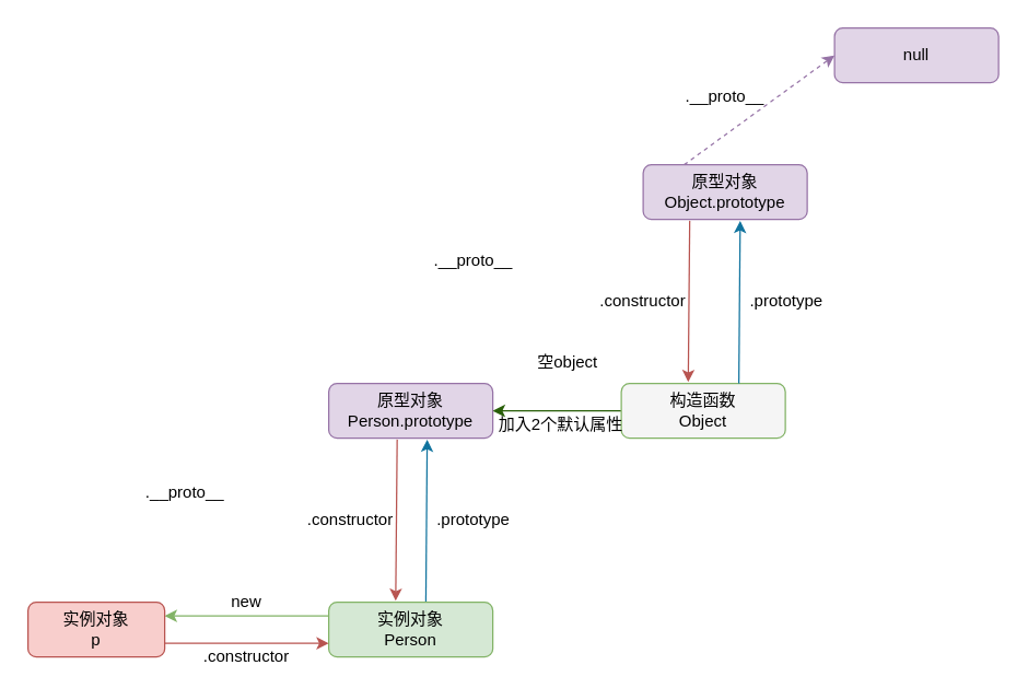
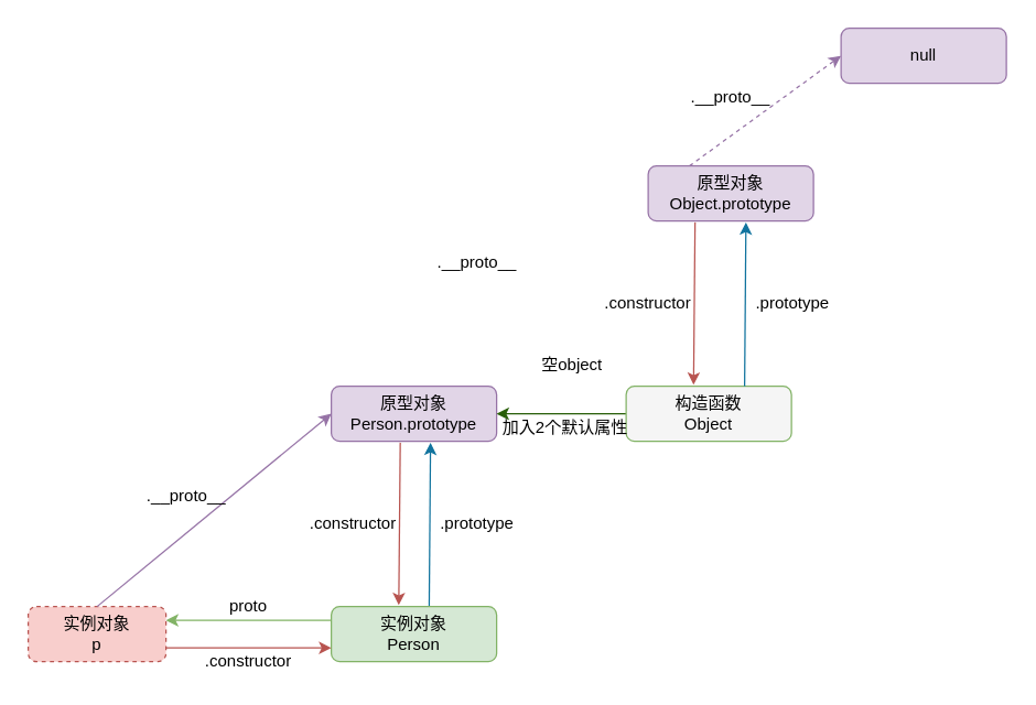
+ <mxCell id="13" value="" style="endArrow=classic;html=1;rounded=0;exitX=0.5;exitY=0;exitDx=0;exitDy=0;entryX=0;entryY=0.5;entryDx=0;entryDy=0;fillColor=#e1d5e7;strokeColor=#9673a6;" parent="1" source="12" target="4" edge="1"><mxGeometry width="50" height="50" relative="1" as="geometry"><mxPoint x="170" y="390" as="sourcePoint" /><mxPoint x="290" y="330" as="targetPoint" /></mxGeometry></mxCell>
- <mxCell id="11" value="new" style="text;html=1;strokeColor=none;fillColor=none;align=center;verticalAlign=middle;whiteSpace=wrap;rounded=0;" parent="1" vertex="1"><mxGeometry x="150" y="430" width="60" height="20" as="geometry" /></mxCell>
+ <mxCell id="11" value="proto" style="text;html=1;strokeColor=none;fillColor=none;align=center;verticalAlign=middle;whiteSpace=wrap;rounded=0;" parent="1" vertex="1"><mxGeometry x="150" y="430" width="60" height="20" as="geometry" /></mxCell>
- <mxCell id="12" value="实例对象&lt;br&gt;p" style="rounded=1;whiteSpace=wrap;html=1;fillColor=#f8cecc;strokeColor=#b85450;" parent="1" vertex="1"><mxGeometry x="20" y="440" width="100" height="40" as="geometry" /></mxCell>
+ <mxCell id="12" value="实例对象&lt;br&gt;p" style="rounded=1;whiteSpace=wrap;html=1;fillColor=#f8cecc;strokeColor=#b85450;dashed=1;" parent="1" vertex="1"><mxGeometry x="20" y="440" width="100" height="40" as="geometry" /></mxCell>
